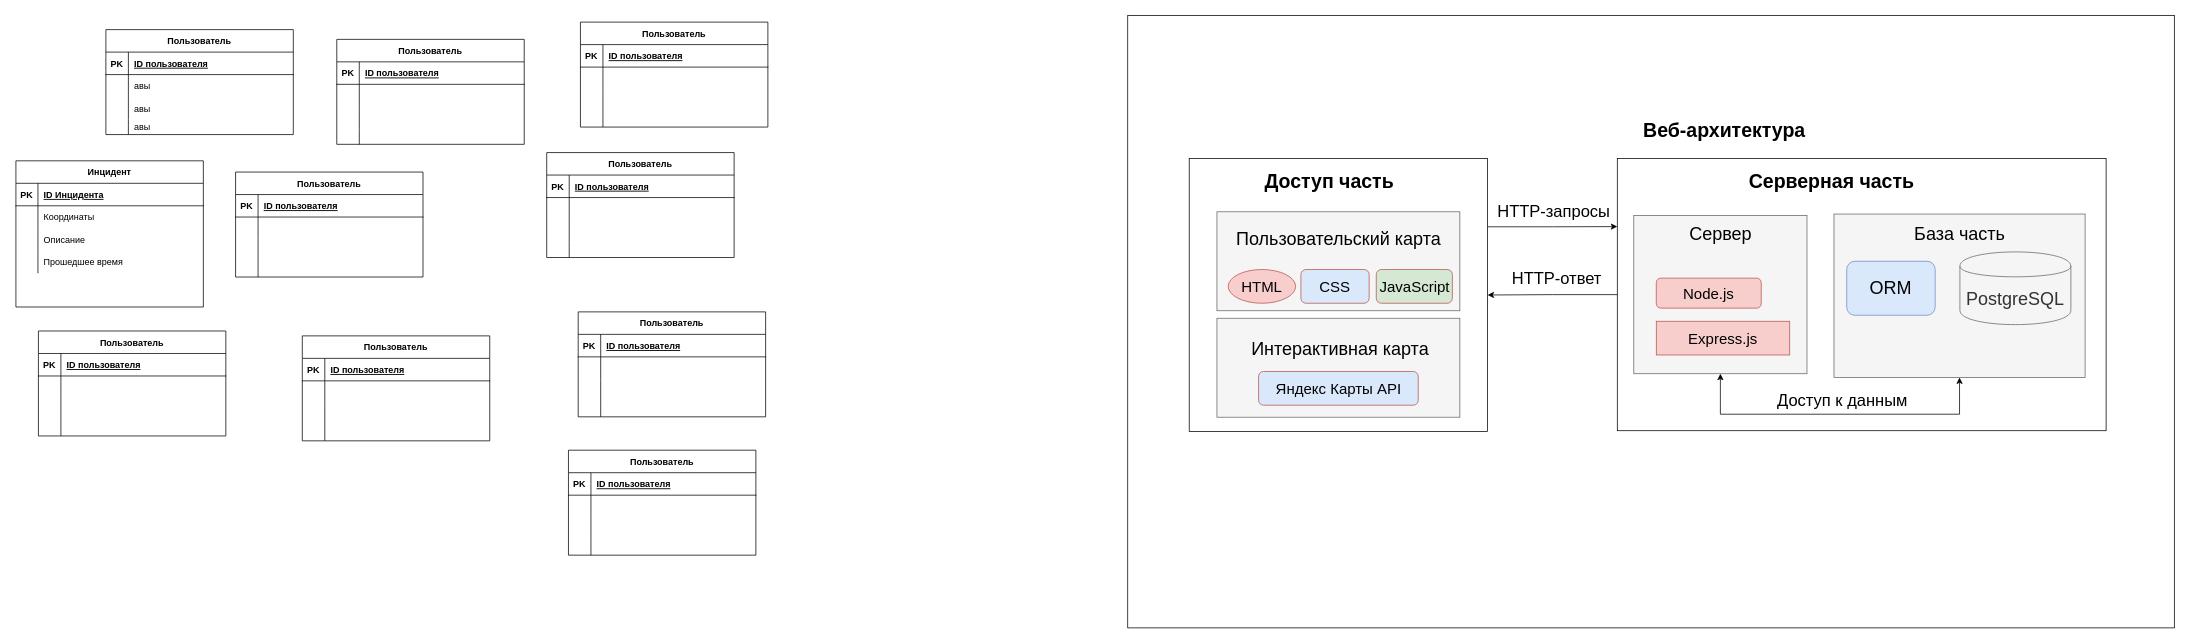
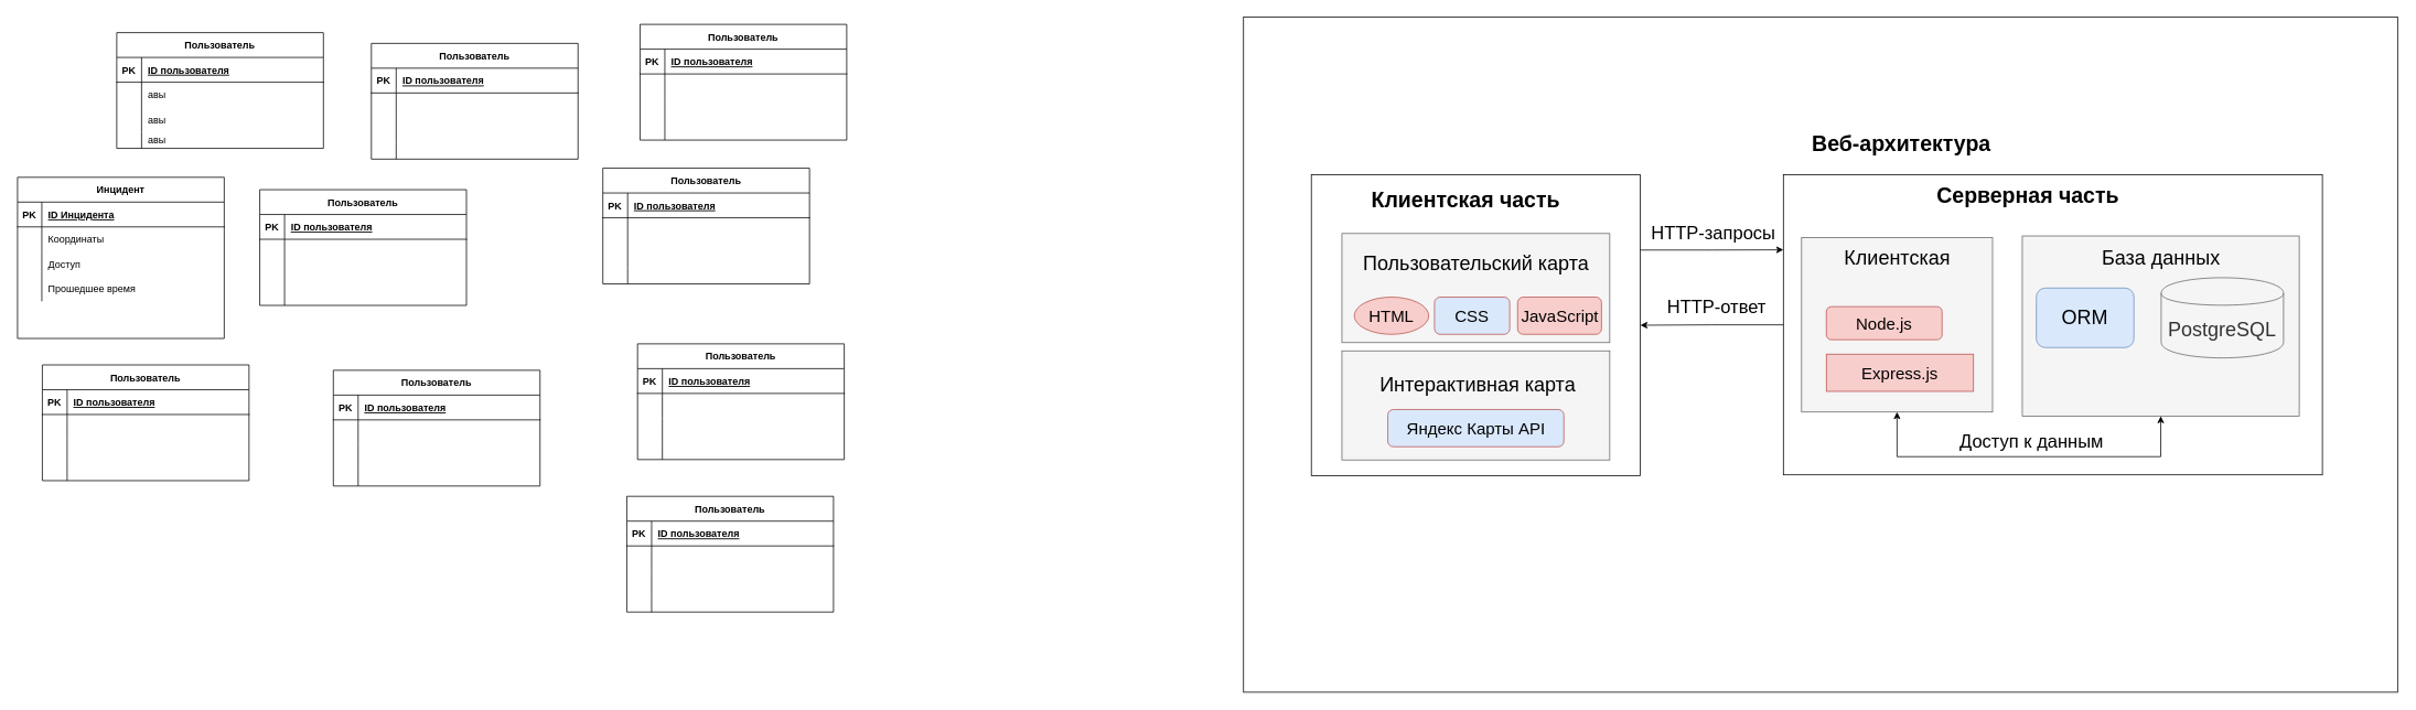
- <mxCell id="30" value="&lt;font style=&quot;font-size: 26px;&quot;&gt;&lt;b&gt;Доступ часть&lt;/b&gt;&lt;/font&gt;" style="text;strokeColor=none;align=center;fillColor=none;html=1;verticalAlign=middle;whiteSpace=wrap;rounded=0;" parent="1" vertex="1"><mxGeometry x="1588" y="222" width="368" height="39" as="geometry" /></mxCell>
+ <mxCell id="30" value="&lt;font style=&quot;font-size: 26px;&quot;&gt;&lt;b&gt;Клиентская часть&lt;/b&gt;&lt;/font&gt;" style="text;strokeColor=none;align=center;fillColor=none;html=1;verticalAlign=middle;whiteSpace=wrap;rounded=0;" parent="1" vertex="1"><mxGeometry x="1588" y="222" width="368" height="39" as="geometry" /></mxCell>
- <mxCell id="32" value="&lt;font style=&quot;font-size: 26px;&quot;&gt;&lt;b&gt;Серверная часть&lt;/b&gt;&lt;/font&gt;" style="text;strokeColor=none;align=center;fillColor=none;html=1;verticalAlign=middle;whiteSpace=wrap;rounded=0;" parent="1" vertex="1"><mxGeometry x="2307.5" y="224" width="268" height="36" as="geometry" /></mxCell>
+ <mxCell id="32" value="&lt;font style=&quot;font-size: 26px;&quot;&gt;&lt;b&gt;Серверная часть&lt;/b&gt;&lt;/font&gt;" style="text;strokeColor=none;align=center;fillColor=none;html=1;verticalAlign=middle;whiteSpace=wrap;rounded=0;" parent="1" vertex="1"><mxGeometry x="2317.5" y="219" width="268" height="36" as="geometry" /></mxCell>
- <mxCell id="44" value="&lt;span style=&quot;font-size: 24px;&quot;&gt;Сервер&lt;/span&gt;" style="text;strokeColor=none;align=center;fillColor=none;html=1;verticalAlign=middle;whiteSpace=wrap;rounded=0;" parent="1" vertex="1"><mxGeometry x="2191.5" y="287" width="204" height="49" as="geometry" /></mxCell>
+ <mxCell id="44" value="&lt;span style=&quot;font-size: 24px;&quot;&gt;Клиентская&lt;/span&gt;" style="text;strokeColor=none;align=center;fillColor=none;html=1;verticalAlign=middle;whiteSpace=wrap;rounded=0;" parent="1" vertex="1"><mxGeometry x="2191.5" y="287" width="204" height="49" as="geometry" /></mxCell>
- <mxCell id="49" value="&lt;span style=&quot;font-size: 24px;&quot;&gt;База часть&lt;/span&gt;" style="text;strokeColor=none;align=center;fillColor=none;html=1;verticalAlign=middle;whiteSpace=wrap;rounded=0;" parent="1" vertex="1"><mxGeometry x="2510.5" y="282" width="204" height="59" as="geometry" /></mxCell>
+ <mxCell id="49" value="&lt;span style=&quot;font-size: 24px;&quot;&gt;База данных&lt;/span&gt;" style="text;strokeColor=none;align=center;fillColor=none;html=1;verticalAlign=middle;whiteSpace=wrap;rounded=0;" parent="1" vertex="1"><mxGeometry x="2510.5" y="282" width="204" height="59" as="geometry" /></mxCell>
- <mxCell id="12" value="Описание" style="shape=partialRectangle;overflow=hidden;connectable=0;fillColor=none;top=0;left=0;bottom=0;right=0;align=left;spacingLeft=6;" parent="10" vertex="1"><mxGeometry x="29.391" width="220.609" height="30" as="geometry"><mxRectangle width="220.609" height="30" as="alternateBounds" /></mxGeometry></mxCell>
+ <mxCell id="12" value="Доступ" style="shape=partialRectangle;overflow=hidden;connectable=0;fillColor=none;top=0;left=0;bottom=0;right=0;align=left;spacingLeft=6;" parent="10" vertex="1"><mxGeometry x="29.391" width="220.609" height="30" as="geometry"><mxRectangle width="220.609" height="30" as="alternateBounds" /></mxGeometry></mxCell>
- <mxCell id="42" value="&lt;font style=&quot;font-size: 20px;&quot;&gt;JavaScript&lt;/font&gt;" style="rounded=1;whiteSpace=wrap;html=1;fillColor=#d5e8d4;strokeColor=#b85450;" parent="1" vertex="1"><mxGeometry x="1834.5" y="359" width="101.5" height="45" as="geometry" /></mxCell>
+ <mxCell id="42" value="&lt;font style=&quot;font-size: 20px;&quot;&gt;JavaScript&lt;/font&gt;" style="rounded=1;whiteSpace=wrap;html=1;fillColor=#f8cecc;strokeColor=#b85450;" parent="1" vertex="1"><mxGeometry x="1834.5" y="359" width="101.5" height="45" as="geometry" /></mxCell>
